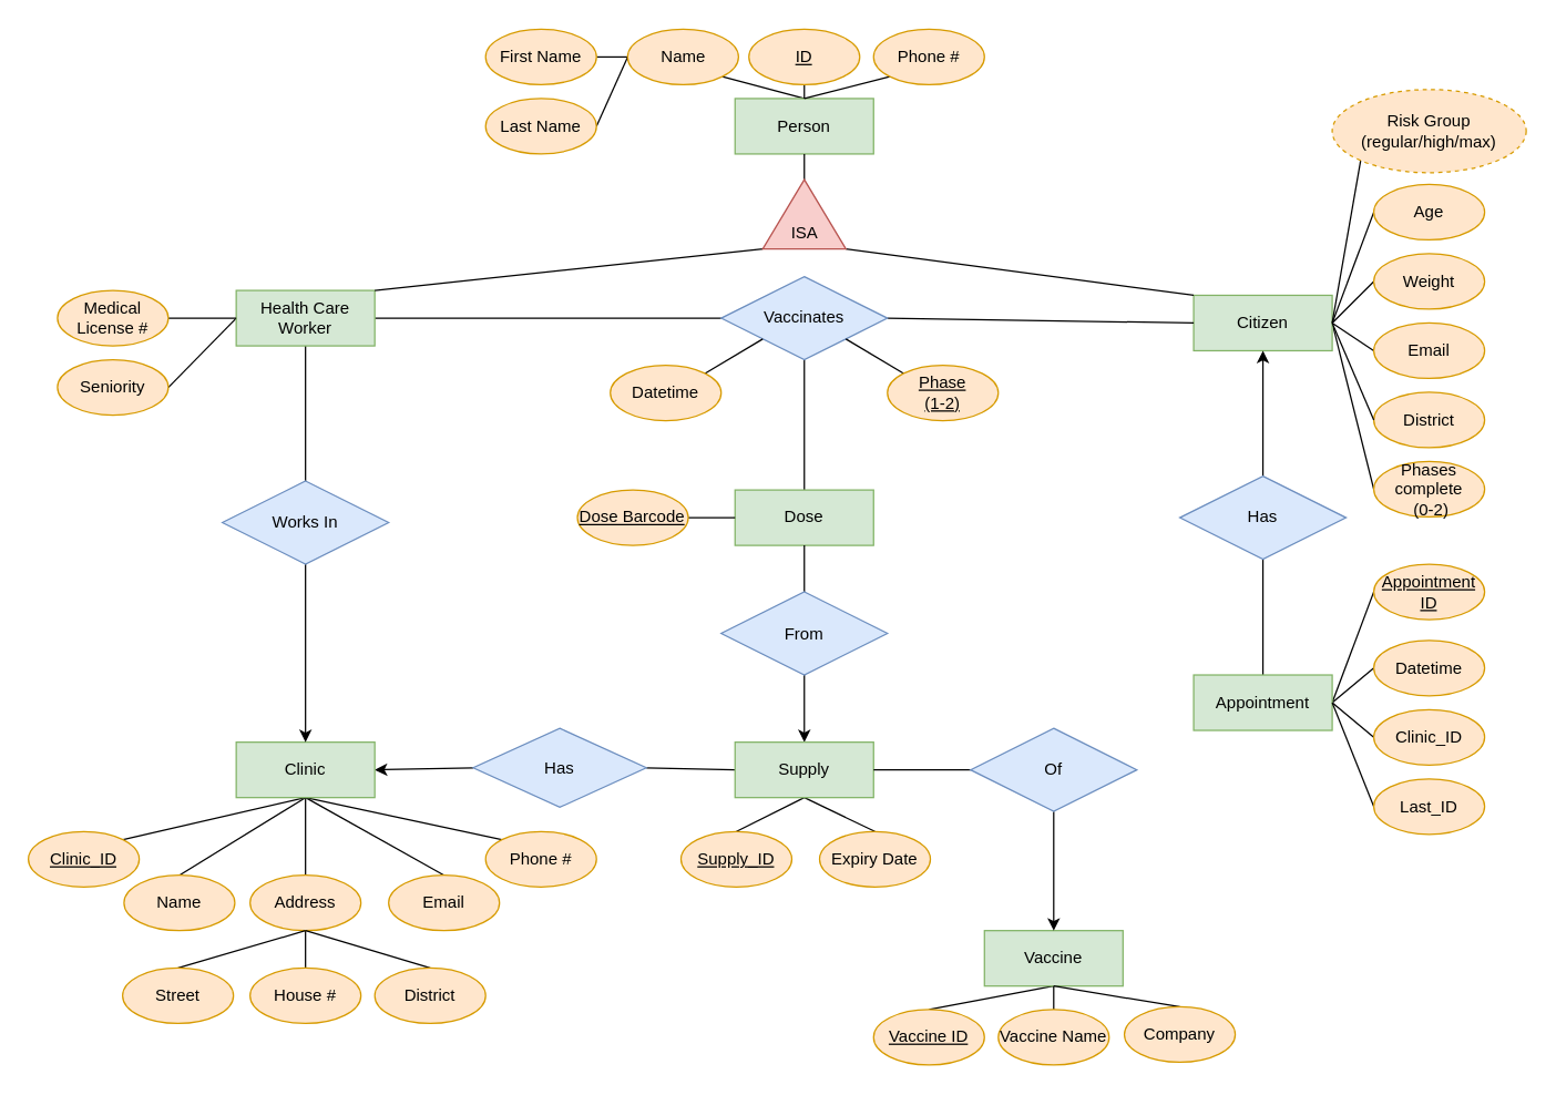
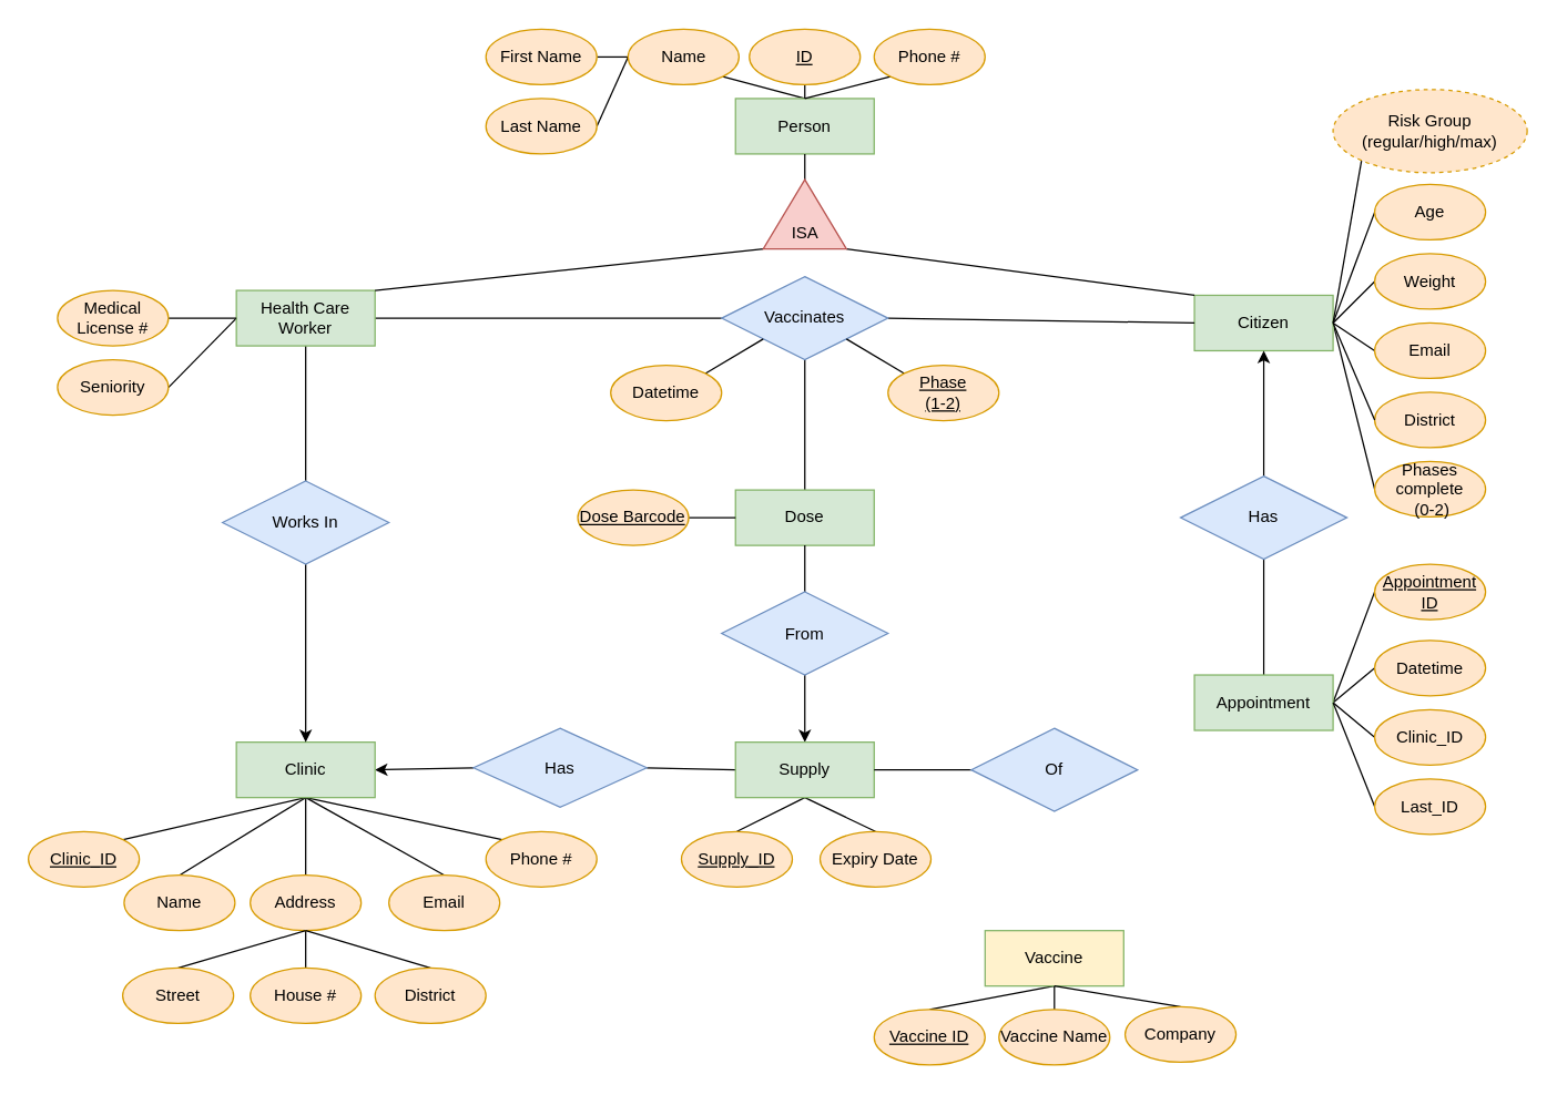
- <mxCell id="95" style="edgeStyle=none;rounded=0;orthogonalLoop=1;jettySize=auto;html=1;exitX=0.5;exitY=1;exitDx=0;exitDy=0;entryX=0.5;entryY=0;entryDx=0;entryDy=0;endArrow=classic;endFill=1;" edge="1" parent="1" source="96" target="3"><mxGeometry relative="1" as="geometry" /></mxCell>
- <mxCell id="3" value="Vaccine" style="whiteSpace=wrap;html=1;align=center;fillColor=#d5e8d4;strokeColor=#82b366;" parent="1" vertex="1"><mxGeometry x="710" y="671" width="100" height="40" as="geometry" /></mxCell>
+ <mxCell id="3" value="Vaccine" style="whiteSpace=wrap;html=1;align=center;fillColor=#fff2cc;strokeColor=#82b366;" parent="1" vertex="1"><mxGeometry x="710" y="671" width="100" height="40" as="geometry" /></mxCell>
